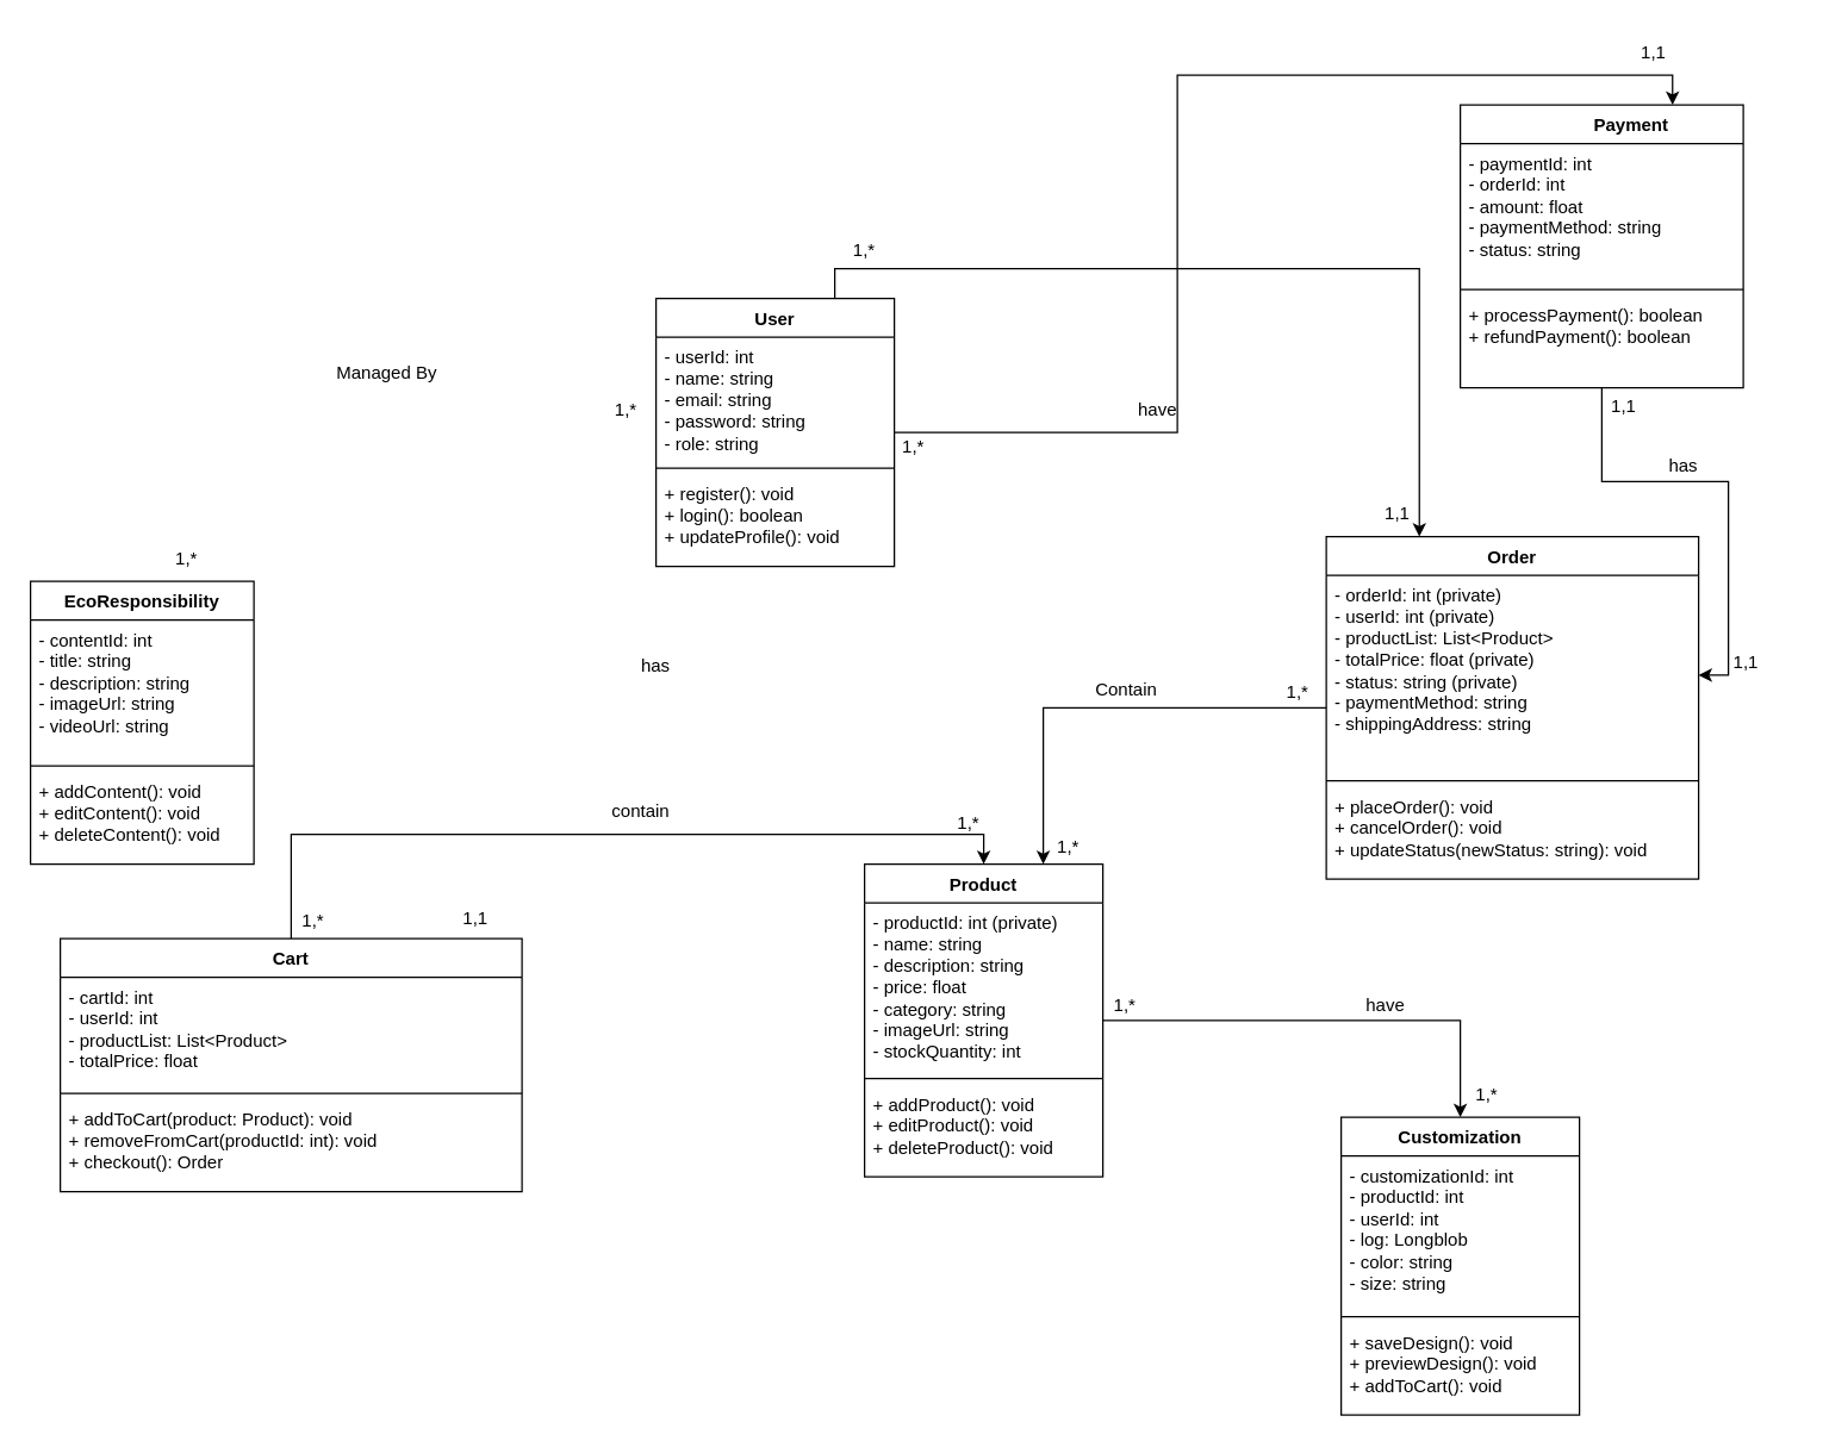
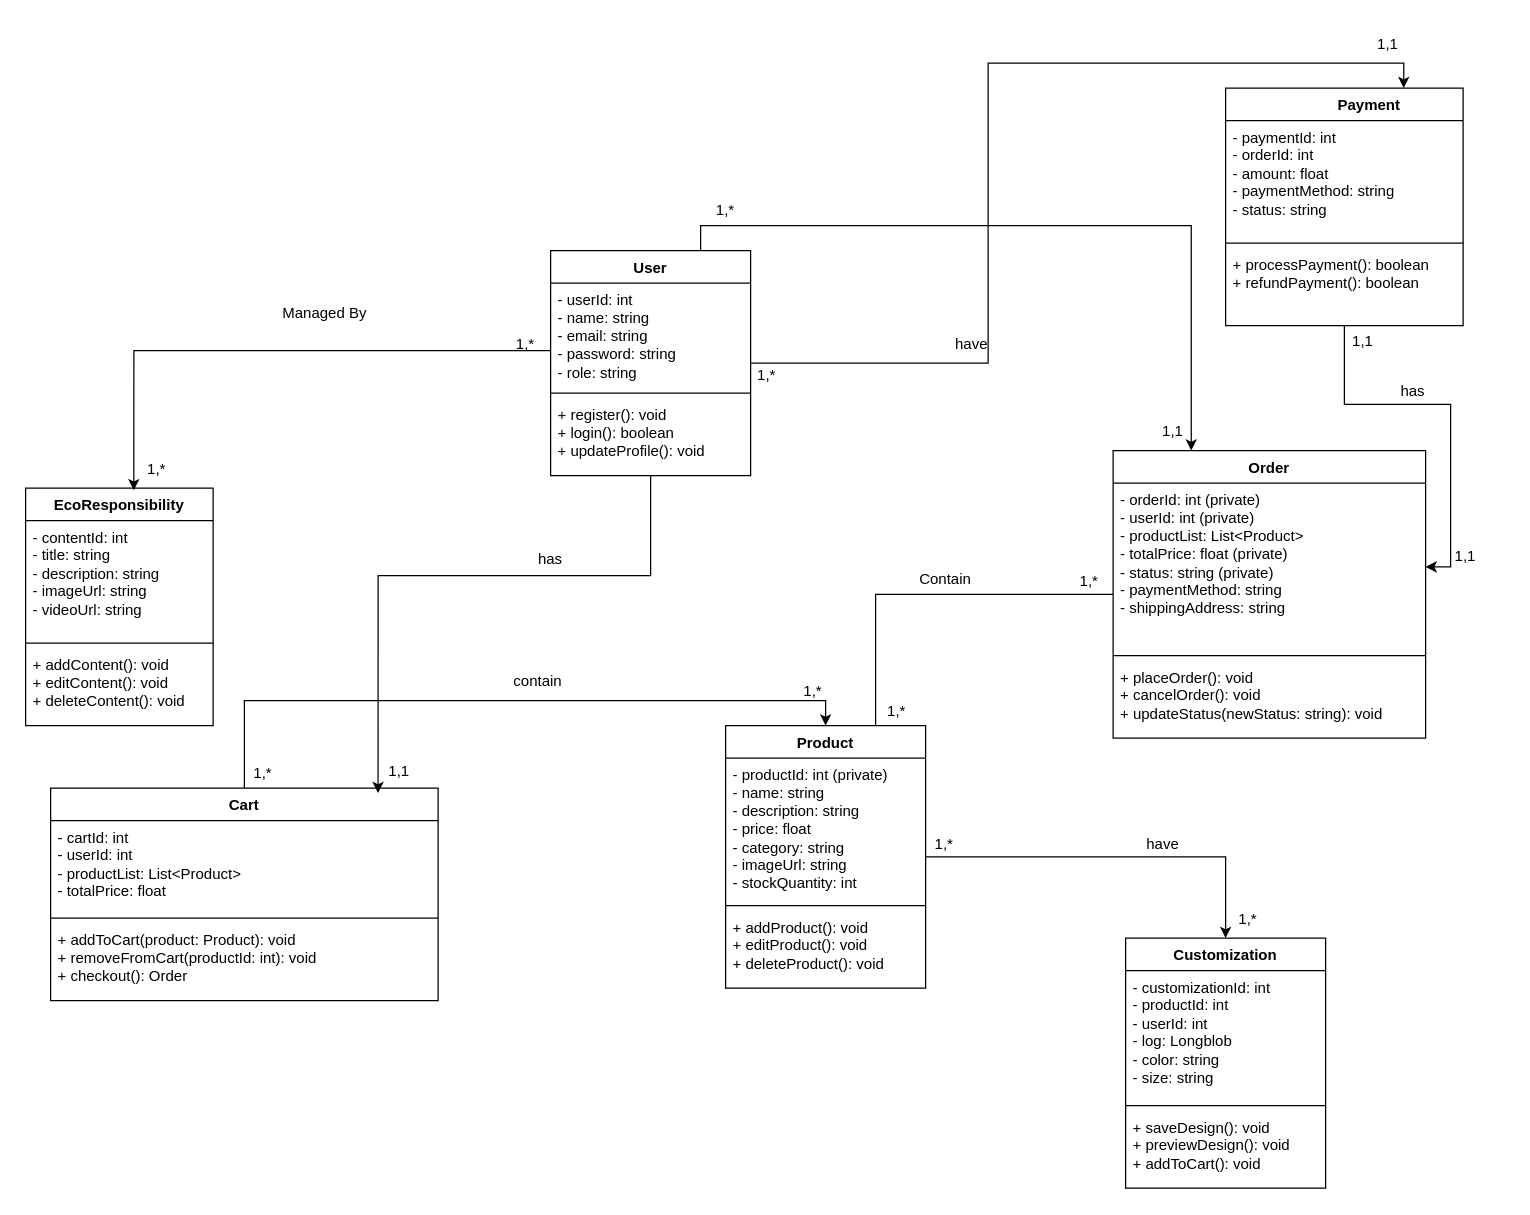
+ <mxCell id="37" style="edgeStyle=orthogonalEdgeStyle;rounded=0;orthogonalLoop=1;jettySize=auto;html=1;entryX=0.577;entryY=0.009;entryDx=0;entryDy=0;entryPerimeter=0;" edge="1" parent="1" source="4" target="27"><mxGeometry relative="1" as="geometry"><Array as="points"><mxPoint x="107" y="280" /></Array></mxGeometry></mxCell>
+ <mxCell id="36" style="edgeStyle=orthogonalEdgeStyle;rounded=0;orthogonalLoop=1;jettySize=auto;html=1;entryX=0.845;entryY=0.023;entryDx=0;entryDy=0;entryPerimeter=0;" edge="1" parent="1" source="4" target="18"><mxGeometry relative="1" as="geometry"><Array as="points"><mxPoint x="302" y="460" /></Array></mxGeometry></mxCell>
- <mxCell id="22" style="edgeStyle=orthogonalEdgeStyle;rounded=0;orthogonalLoop=1;jettySize=auto;html=1;entryX=0.75;entryY=0;entryDx=0;entryDy=0;" edge="1" parent="1" source="23" target="9"><mxGeometry relative="1" as="geometry" /></mxCell>
+ <mxCell id="22" style="edgeStyle=orthogonalEdgeStyle;rounded=0;orthogonalLoop=1;jettySize=auto;html=1;entryX=0.75;entryY=0;entryDx=0;entryDy=0;endArrow=none;" edge="1" parent="1" source="23" target="9"><mxGeometry relative="1" as="geometry" /></mxCell>
